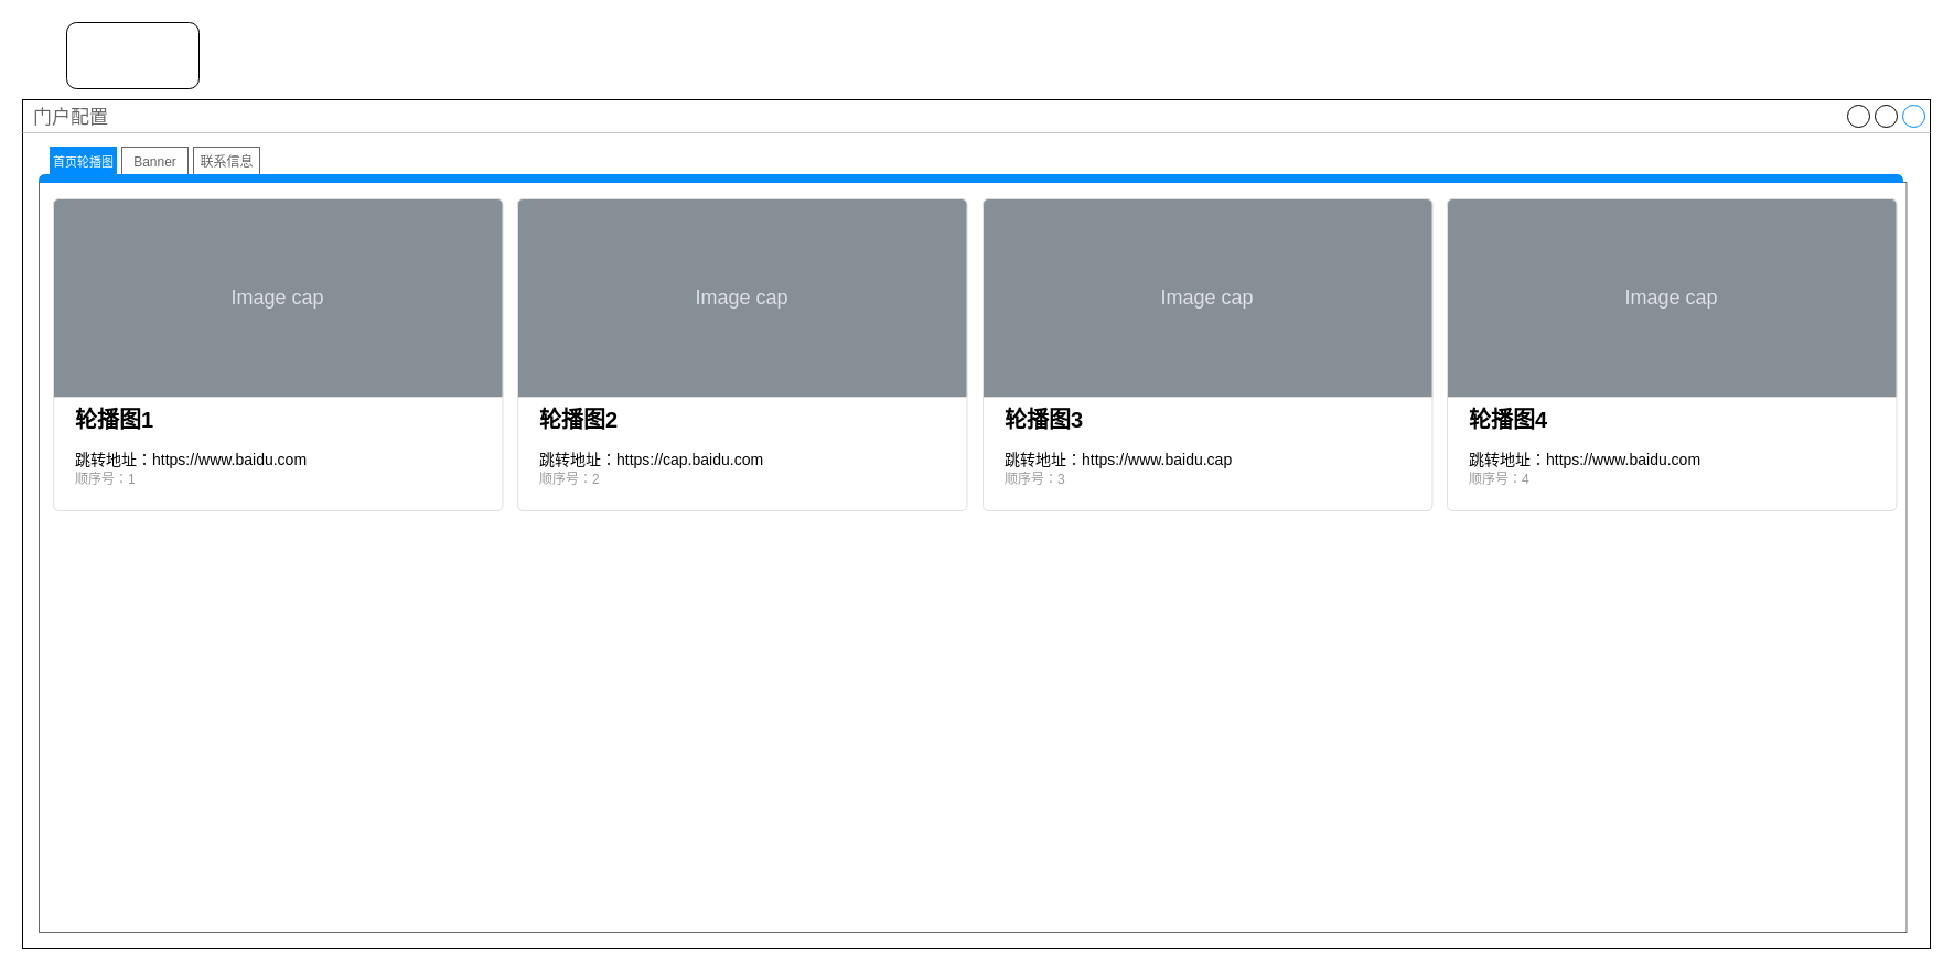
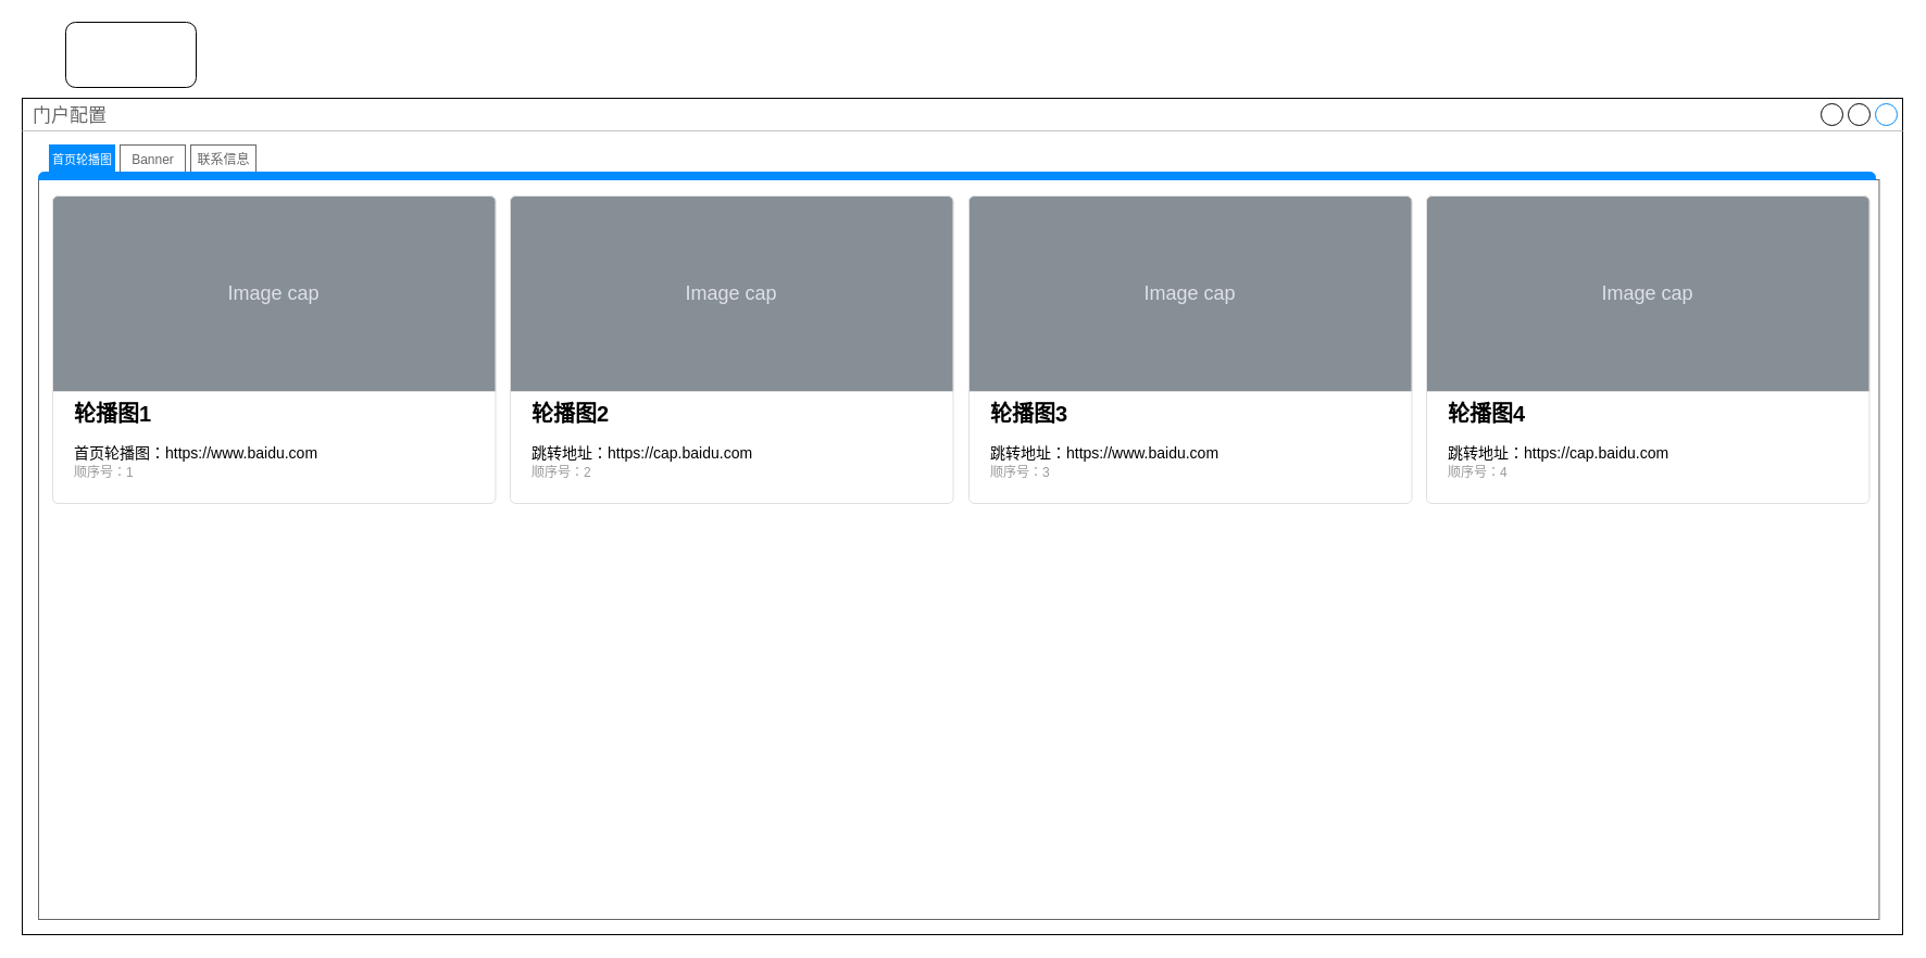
- <mxCell id="8" value="&lt;b&gt;&lt;font style=&quot;font-size: 20px&quot;&gt;轮播图1&lt;/font&gt;&lt;/b&gt;&lt;br&gt;&lt;br&gt;跳转地址：https://www.baidu.com&lt;br&gt;&lt;font color=&quot;#999999&quot;&gt;&lt;span style=&quot;font-size: 12px;&quot;&gt;顺序号：1&lt;/span&gt;&lt;/font&gt;" style="html=1;shadow=0;dashed=0;shape=mxgraph.bootstrap.rrect;rSize=5;strokeColor=#DFDFDF;html=1;whiteSpace=wrap;fillColor=#ffffff;fontColor=#000000;verticalAlign=bottom;align=left;spacing=20;fontSize=14;" parent="3" vertex="1"><mxGeometry x="13" y="47" width="407.47" height="283" as="geometry" /></mxCell>
+ <mxCell id="8" value="&lt;b&gt;&lt;font style=&quot;font-size: 20px&quot;&gt;轮播图1&lt;/font&gt;&lt;/b&gt;&lt;br&gt;&lt;br&gt;首页轮播图：https://www.baidu.com&lt;br&gt;&lt;font color=&quot;#999999&quot;&gt;&lt;span style=&quot;font-size: 12px;&quot;&gt;顺序号：1&lt;/span&gt;&lt;/font&gt;" style="html=1;shadow=0;dashed=0;shape=mxgraph.bootstrap.rrect;rSize=5;strokeColor=#DFDFDF;html=1;whiteSpace=wrap;fillColor=#ffffff;fontColor=#000000;verticalAlign=bottom;align=left;spacing=20;fontSize=14;" parent="3" vertex="1"><mxGeometry x="13" y="47" width="407.47" height="283" as="geometry" /></mxCell>
- <mxCell id="12" value="&lt;b&gt;&lt;font style=&quot;font-size: 20px&quot;&gt;轮播图3&lt;/font&gt;&lt;/b&gt;&lt;br&gt;&lt;br&gt;跳转地址：https://www.baidu.cap&lt;br&gt;&lt;font color=&quot;#999999&quot;&gt;&lt;span style=&quot;font-size: 12px;&quot;&gt;顺序号：3&lt;/span&gt;&lt;/font&gt;" style="html=1;shadow=0;dashed=0;shape=mxgraph.bootstrap.rrect;rSize=5;strokeColor=#DFDFDF;html=1;whiteSpace=wrap;fillColor=#ffffff;fontColor=#000000;verticalAlign=bottom;align=left;spacing=20;fontSize=14;" parent="3" vertex="1"><mxGeometry x="856" y="47" width="407.47" height="283" as="geometry" /></mxCell>
+ <mxCell id="12" value="&lt;b&gt;&lt;font style=&quot;font-size: 20px&quot;&gt;轮播图3&lt;/font&gt;&lt;/b&gt;&lt;br&gt;&lt;br&gt;跳转地址：https://www.baidu.com&lt;br&gt;&lt;font color=&quot;#999999&quot;&gt;&lt;span style=&quot;font-size: 12px;&quot;&gt;顺序号：3&lt;/span&gt;&lt;/font&gt;" style="html=1;shadow=0;dashed=0;shape=mxgraph.bootstrap.rrect;rSize=5;strokeColor=#DFDFDF;html=1;whiteSpace=wrap;fillColor=#ffffff;fontColor=#000000;verticalAlign=bottom;align=left;spacing=20;fontSize=14;" parent="3" vertex="1"><mxGeometry x="856" y="47" width="407.47" height="283" as="geometry" /></mxCell>
- <mxCell id="14" value="&lt;b&gt;&lt;font style=&quot;font-size: 20px&quot;&gt;轮播图4&lt;/font&gt;&lt;/b&gt;&lt;br&gt;&lt;br&gt;跳转地址：https://www.baidu.com&lt;br&gt;&lt;font color=&quot;#999999&quot;&gt;&lt;span style=&quot;font-size: 12px;&quot;&gt;顺序号：4&lt;/span&gt;&lt;/font&gt;" style="html=1;shadow=0;dashed=0;shape=mxgraph.bootstrap.rrect;rSize=5;strokeColor=#DFDFDF;html=1;whiteSpace=wrap;fillColor=#ffffff;fontColor=#000000;verticalAlign=bottom;align=left;spacing=20;fontSize=14;" parent="3" vertex="1"><mxGeometry x="1277" y="47" width="407.47" height="283" as="geometry" /></mxCell>
+ <mxCell id="14" value="&lt;b&gt;&lt;font style=&quot;font-size: 20px&quot;&gt;轮播图4&lt;/font&gt;&lt;/b&gt;&lt;br&gt;&lt;br&gt;跳转地址：https://cap.baidu.com&lt;br&gt;&lt;font color=&quot;#999999&quot;&gt;&lt;span style=&quot;font-size: 12px;&quot;&gt;顺序号：4&lt;/span&gt;&lt;/font&gt;" style="html=1;shadow=0;dashed=0;shape=mxgraph.bootstrap.rrect;rSize=5;strokeColor=#DFDFDF;html=1;whiteSpace=wrap;fillColor=#ffffff;fontColor=#000000;verticalAlign=bottom;align=left;spacing=20;fontSize=14;" parent="3" vertex="1"><mxGeometry x="1277" y="47" width="407.47" height="283" as="geometry" /></mxCell>
